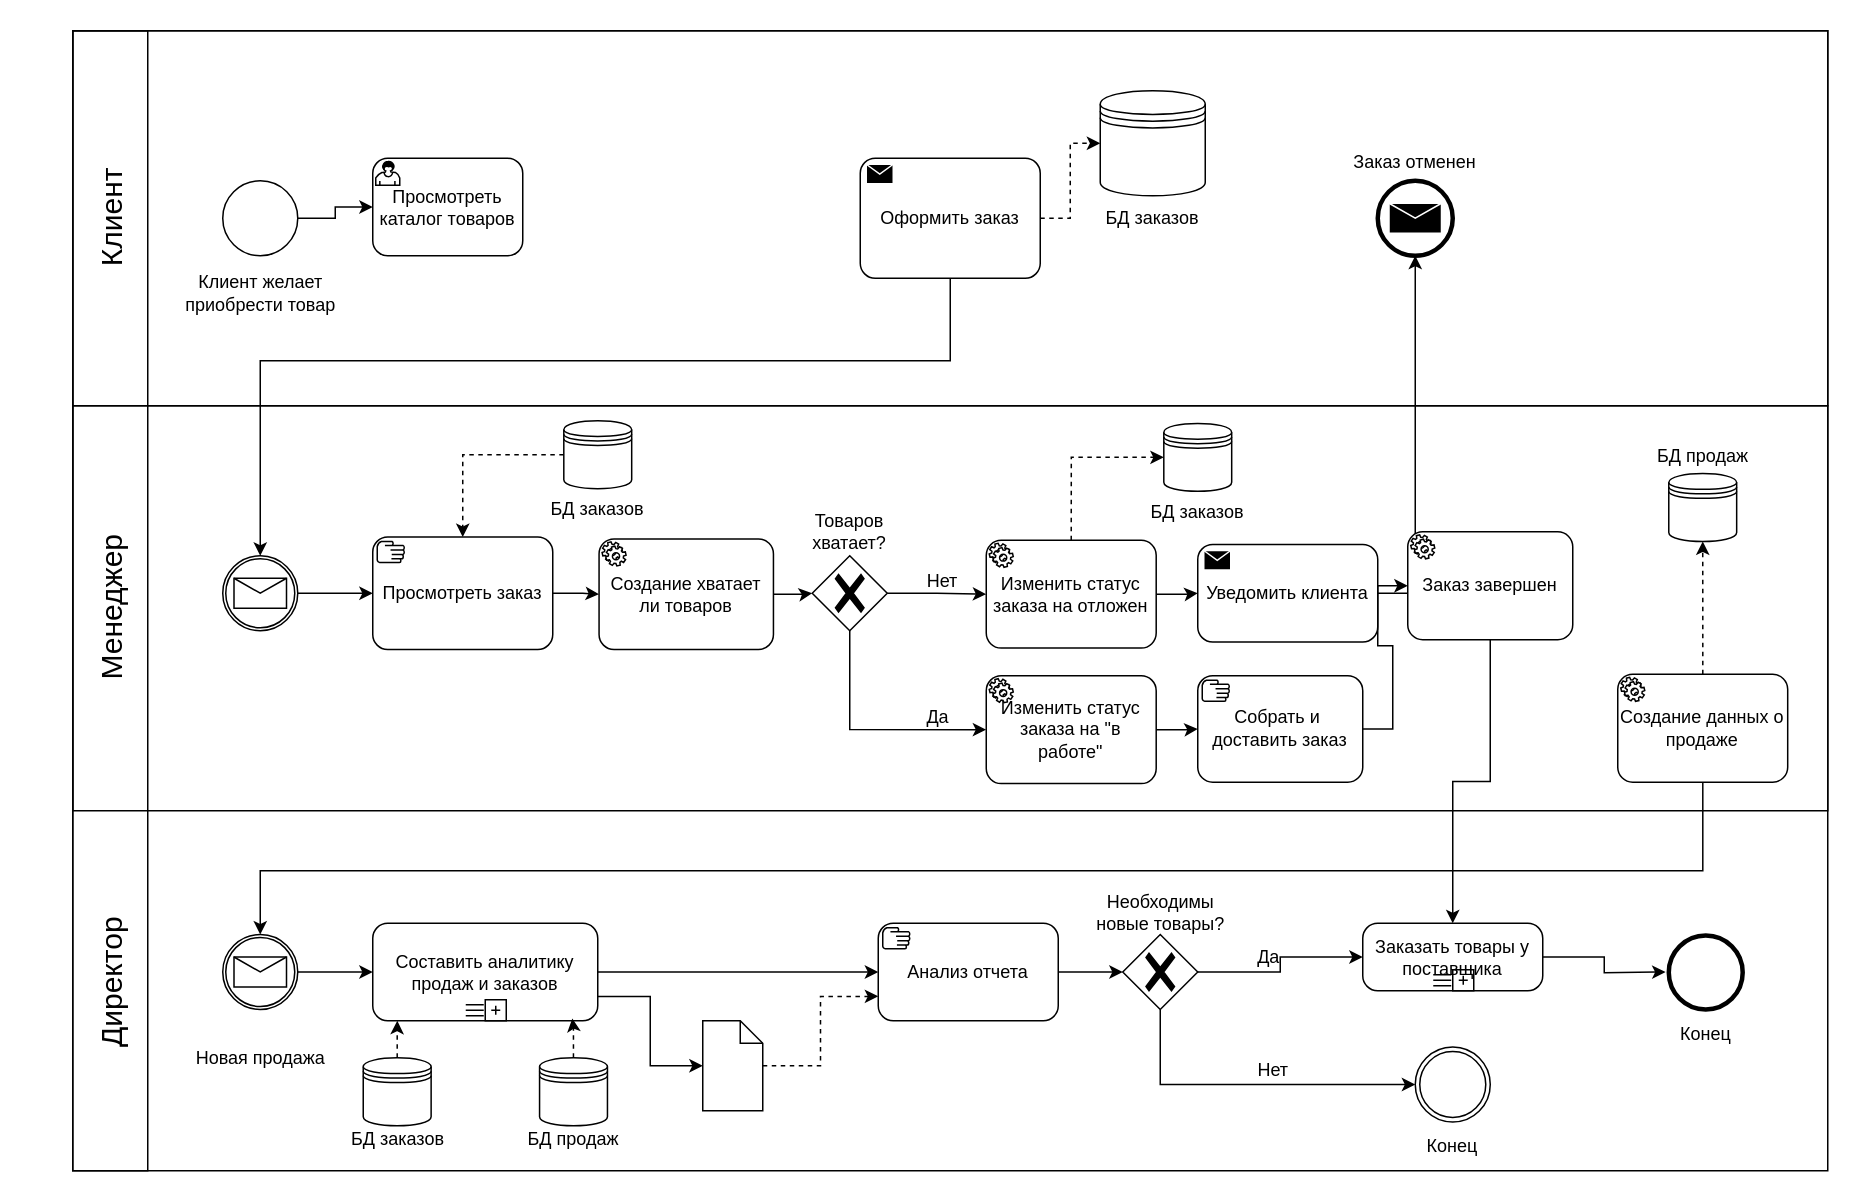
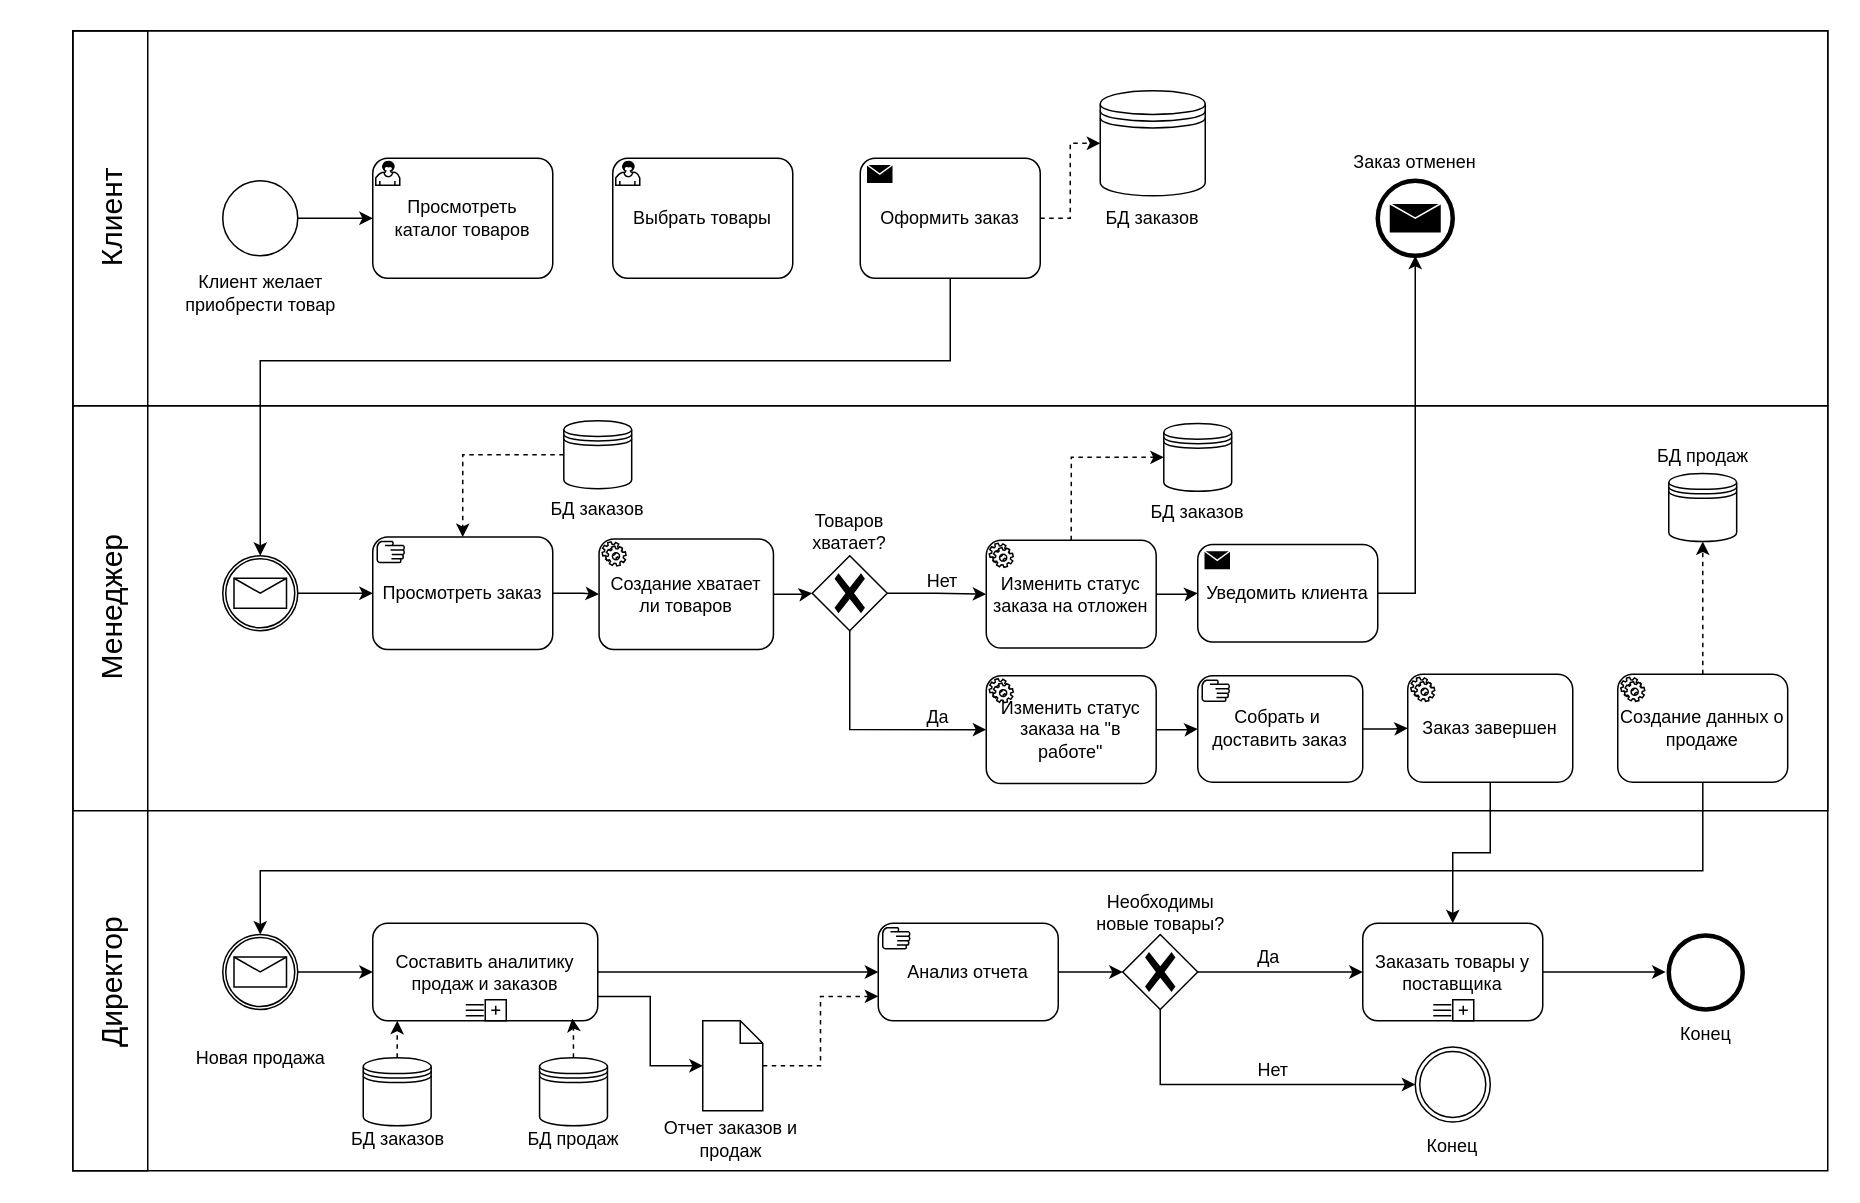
- <mxCell id="10" value="Просмотреть каталог товаров" style="points=[[0.25,0,0],[0.5,0,0],[0.75,0,0],[1,0.25,0],[1,0.5,0],[1,0.75,0],[0.75,1,0],[0.5,1,0],[0.25,1,0],[0,0.75,0],[0,0.5,0],[0,0.25,0]];shape=mxgraph.bpmn.task;whiteSpace=wrap;rectStyle=rounded;size=10;html=1;container=1;expand=0;collapsible=0;taskMarker=user;movable=1;resizable=1;rotatable=1;deletable=1;editable=1;locked=0;connectable=1;" parent="1" vertex="1"><mxGeometry x="248" y="105" width="100" height="65" as="geometry" /></mxCell>
+ <mxCell id="10" value="Просмотреть каталог товаров" style="points=[[0.25,0,0],[0.5,0,0],[0.75,0,0],[1,0.25,0],[1,0.5,0],[1,0.75,0],[0.75,1,0],[0.5,1,0],[0.25,1,0],[0,0.75,0],[0,0.5,0],[0,0.25,0]];shape=mxgraph.bpmn.task;whiteSpace=wrap;rectStyle=rounded;size=10;html=1;container=1;expand=0;collapsible=0;taskMarker=user;movable=1;resizable=1;rotatable=1;deletable=1;editable=1;locked=0;connectable=1;" parent="1" vertex="1"><mxGeometry x="248" y="105" width="120" height="80" as="geometry" /></mxCell>
+ <mxCell id="13" value="Выбрать товары" style="points=[[0.25,0,0],[0.5,0,0],[0.75,0,0],[1,0.25,0],[1,0.5,0],[1,0.75,0],[0.75,1,0],[0.5,1,0],[0.25,1,0],[0,0.75,0],[0,0.5,0],[0,0.25,0]];shape=mxgraph.bpmn.task;whiteSpace=wrap;rectStyle=rounded;size=10;html=1;container=1;expand=0;collapsible=0;taskMarker=user;movable=1;resizable=1;rotatable=1;deletable=1;editable=1;locked=0;connectable=1;" parent="1" vertex="1"><mxGeometry x="408" y="105" width="120" height="80" as="geometry" /></mxCell>
- <mxCell id="44" value="Заказ завершен" style="points=[[0.25,0,0],[0.5,0,0],[0.75,0,0],[1,0.25,0],[1,0.5,0],[1,0.75,0],[0.75,1,0],[0.5,1,0],[0.25,1,0],[0,0.75,0],[0,0.5,0],[0,0.25,0]];shape=mxgraph.bpmn.task;whiteSpace=wrap;rectStyle=rounded;size=10;html=1;container=1;expand=0;collapsible=0;taskMarker=service;movable=1;resizable=1;rotatable=1;deletable=1;editable=1;locked=0;connectable=1;" parent="1" vertex="1"><mxGeometry x="938" y="354.06" width="110" height="71.88" as="geometry" /></mxCell>
+ <mxCell id="44" value="Заказ завершен" style="points=[[0.25,0,0],[0.5,0,0],[0.75,0,0],[1,0.25,0],[1,0.5,0],[1,0.75,0],[0.75,1,0],[0.5,1,0],[0.25,1,0],[0,0.75,0],[0,0.5,0],[0,0.25,0]];shape=mxgraph.bpmn.task;whiteSpace=wrap;rectStyle=rounded;size=10;html=1;container=1;expand=0;collapsible=0;taskMarker=service;movable=1;resizable=1;rotatable=1;deletable=1;editable=1;locked=0;connectable=1;" parent="1" vertex="1"><mxGeometry x="938" y="449.06" width="110" height="71.88" as="geometry" /></mxCell>
- <mxCell id="82" value="Заказать товары у поставщика" style="points=[[0.25,0,0],[0.5,0,0],[0.75,0,0],[1,0.25,0],[1,0.5,0],[1,0.75,0],[0.75,1,0],[0.5,1,0],[0.25,1,0],[0,0.75,0],[0,0.5,0],[0,0.25,0]];shape=mxgraph.bpmn.task;whiteSpace=wrap;rectStyle=rounded;size=10;html=1;container=1;expand=0;collapsible=0;taskMarker=abstract;isLoopSub=1;isLoopMultiSeq=1;movable=1;resizable=1;rotatable=1;deletable=1;editable=1;locked=0;connectable=1;" parent="1" vertex="1"><mxGeometry x="908" y="615" width="120" height="45" as="geometry" /></mxCell>
+ <mxCell id="82" value="Заказать товары у поставщика" style="points=[[0.25,0,0],[0.5,0,0],[0.75,0,0],[1,0.25,0],[1,0.5,0],[1,0.75,0],[0.75,1,0],[0.5,1,0],[0.25,1,0],[0,0.75,0],[0,0.5,0],[0,0.25,0]];shape=mxgraph.bpmn.task;whiteSpace=wrap;rectStyle=rounded;size=10;html=1;container=1;expand=0;collapsible=0;taskMarker=abstract;isLoopSub=1;isLoopMultiSeq=1;movable=1;resizable=1;rotatable=1;deletable=1;editable=1;locked=0;connectable=1;" parent="1" vertex="1"><mxGeometry x="908" y="615" width="120" height="65" as="geometry" /></mxCell>
+ <mxCell id="66" value="Отчет заказов и продаж" style="text;html=1;strokeColor=none;fillColor=none;align=center;verticalAlign=middle;whiteSpace=wrap;rounded=0;movable=1;resizable=1;rotatable=1;deletable=1;editable=1;locked=0;connectable=1;" parent="1" vertex="1"><mxGeometry x="437" y="743.75" width="100" height="30" as="geometry" /></mxCell>
